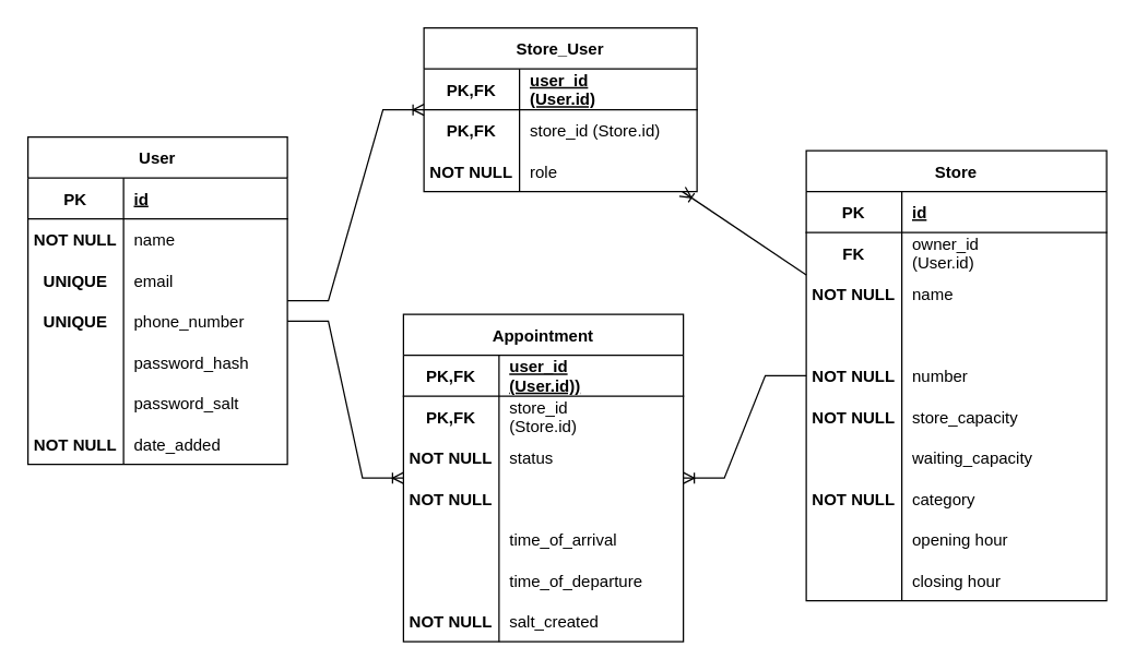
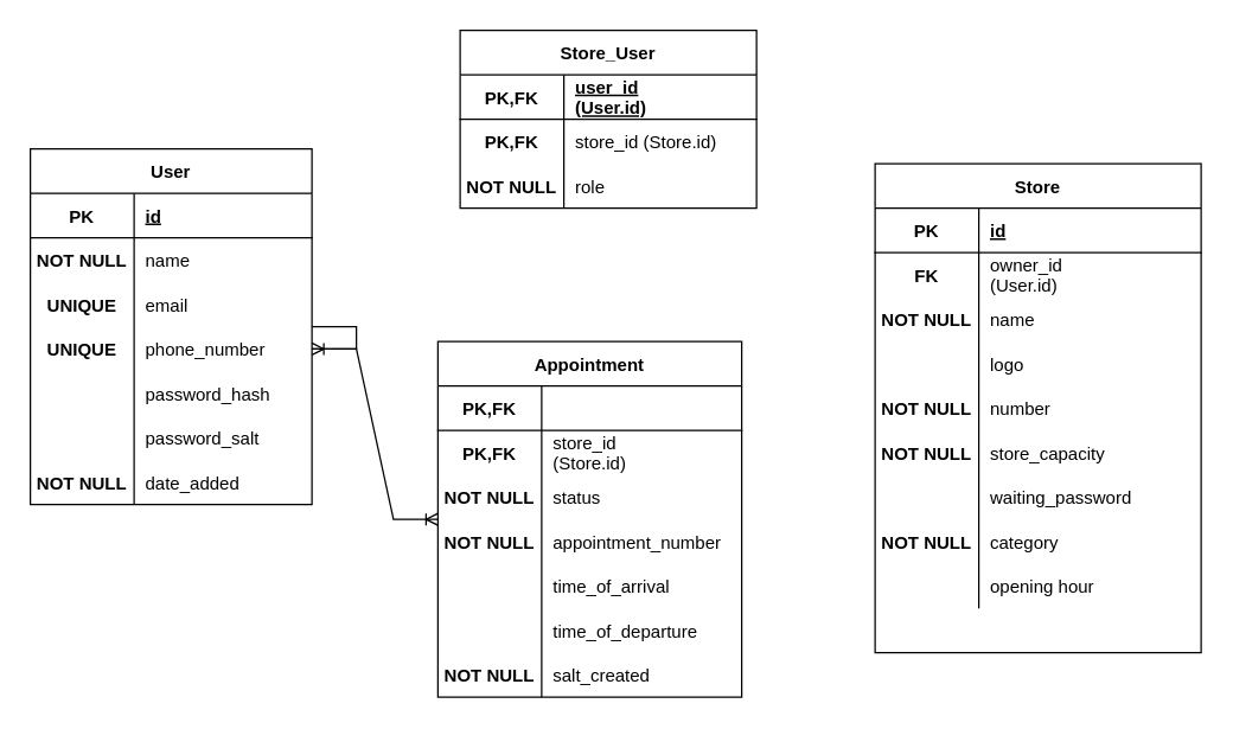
- <mxCell id="89" value="" style="edgeStyle=entityRelationEdgeStyle;fontSize=12;html=1;endArrow=ERoneToMany;rounded=0;" parent="1" source="2" target="77" edge="1"><mxGeometry width="100" height="100" relative="1" as="geometry"><mxPoint x="350" y="350" as="sourcePoint" /><mxPoint x="450" y="250" as="targetPoint" /></mxGeometry></mxCell>
+ <mxCell id="89" value="" style="edgeStyle=entityRelationEdgeStyle;fontSize=12;html=1;endArrow=ERoneToMany;rounded=0;" parent="1" source="2" target="14" edge="1"><mxGeometry width="100" height="100" relative="1" as="geometry"><mxPoint x="350" y="350" as="sourcePoint" /><mxPoint x="450" y="250" as="targetPoint" /></mxGeometry></mxCell>
- <mxCell id="90" value="" style="fontSize=12;html=1;endArrow=ERoneToMany;rounded=0;" parent="1" source="24" target="77" edge="1"><mxGeometry width="100" height="100" relative="1" as="geometry"><mxPoint x="115.077" y="240" as="sourcePoint" /><mxPoint x="115.64" y="350" as="targetPoint" /></mxGeometry></mxCell>
+ <mxCell id="36" value="logo" style="shape=partialRectangle;connectable=0;fillColor=none;top=0;left=0;bottom=0;right=0;align=left;spacingLeft=6;overflow=hidden;" parent="34" vertex="1"><mxGeometry x="70" width="150" height="30" as="geometry"><mxRectangle width="150" height="30" as="alternateBounds" /></mxGeometry></mxCell>
- <mxCell id="58" value="user_id&#10;(User.id))" style="shape=partialRectangle;connectable=0;fillColor=none;top=0;left=0;bottom=0;right=0;align=left;spacingLeft=6;fontStyle=5;overflow=hidden;" parent="56" vertex="1"><mxGeometry x="70" width="135" height="30" as="geometry"><mxRectangle width="135" height="30" as="alternateBounds" /></mxGeometry></mxCell>
- <mxCell id="88" value="" style="edgeStyle=entityRelationEdgeStyle;fontSize=12;html=1;endArrow=ERoneToMany;rounded=0;" parent="1" source="24" target="55" edge="1"><mxGeometry width="100" height="100" relative="1" as="geometry"><mxPoint x="210" y="265" as="sourcePoint" /><mxPoint x="290" y="200" as="targetPoint" /></mxGeometry></mxCell>
- <mxCell id="45" value="waiting_capacity" style="shape=partialRectangle;connectable=0;fillColor=none;top=0;left=0;bottom=0;right=0;align=left;spacingLeft=6;overflow=hidden;" vertex="1" parent="43"><mxGeometry x="70" width="150" height="30" as="geometry"><mxRectangle width="150" height="30" as="alternateBounds" /></mxGeometry></mxCell>
+ <mxCell id="45" value="waiting_password" style="shape=partialRectangle;connectable=0;fillColor=none;top=0;left=0;bottom=0;right=0;align=left;spacingLeft=6;overflow=hidden;" vertex="1" parent="43"><mxGeometry x="70" width="150" height="30" as="geometry"><mxRectangle width="150" height="30" as="alternateBounds" /></mxGeometry></mxCell>
+ <mxCell id="67" value="appointment_number" style="shape=partialRectangle;connectable=0;fillColor=none;top=0;left=0;bottom=0;right=0;align=left;spacingLeft=6;overflow=hidden;" parent="65" vertex="1"><mxGeometry x="70" width="135" height="30" as="geometry"><mxRectangle width="135" height="30" as="alternateBounds" /></mxGeometry></mxCell>
- <mxCell id="54" value="closing hour" style="shape=partialRectangle;connectable=0;fillColor=none;top=0;left=0;bottom=0;right=0;align=left;spacingLeft=6;overflow=hidden;" parent="52" vertex="1"><mxGeometry x="70" width="150" height="30" as="geometry"><mxRectangle width="150" height="30" as="alternateBounds" /></mxGeometry></mxCell>
